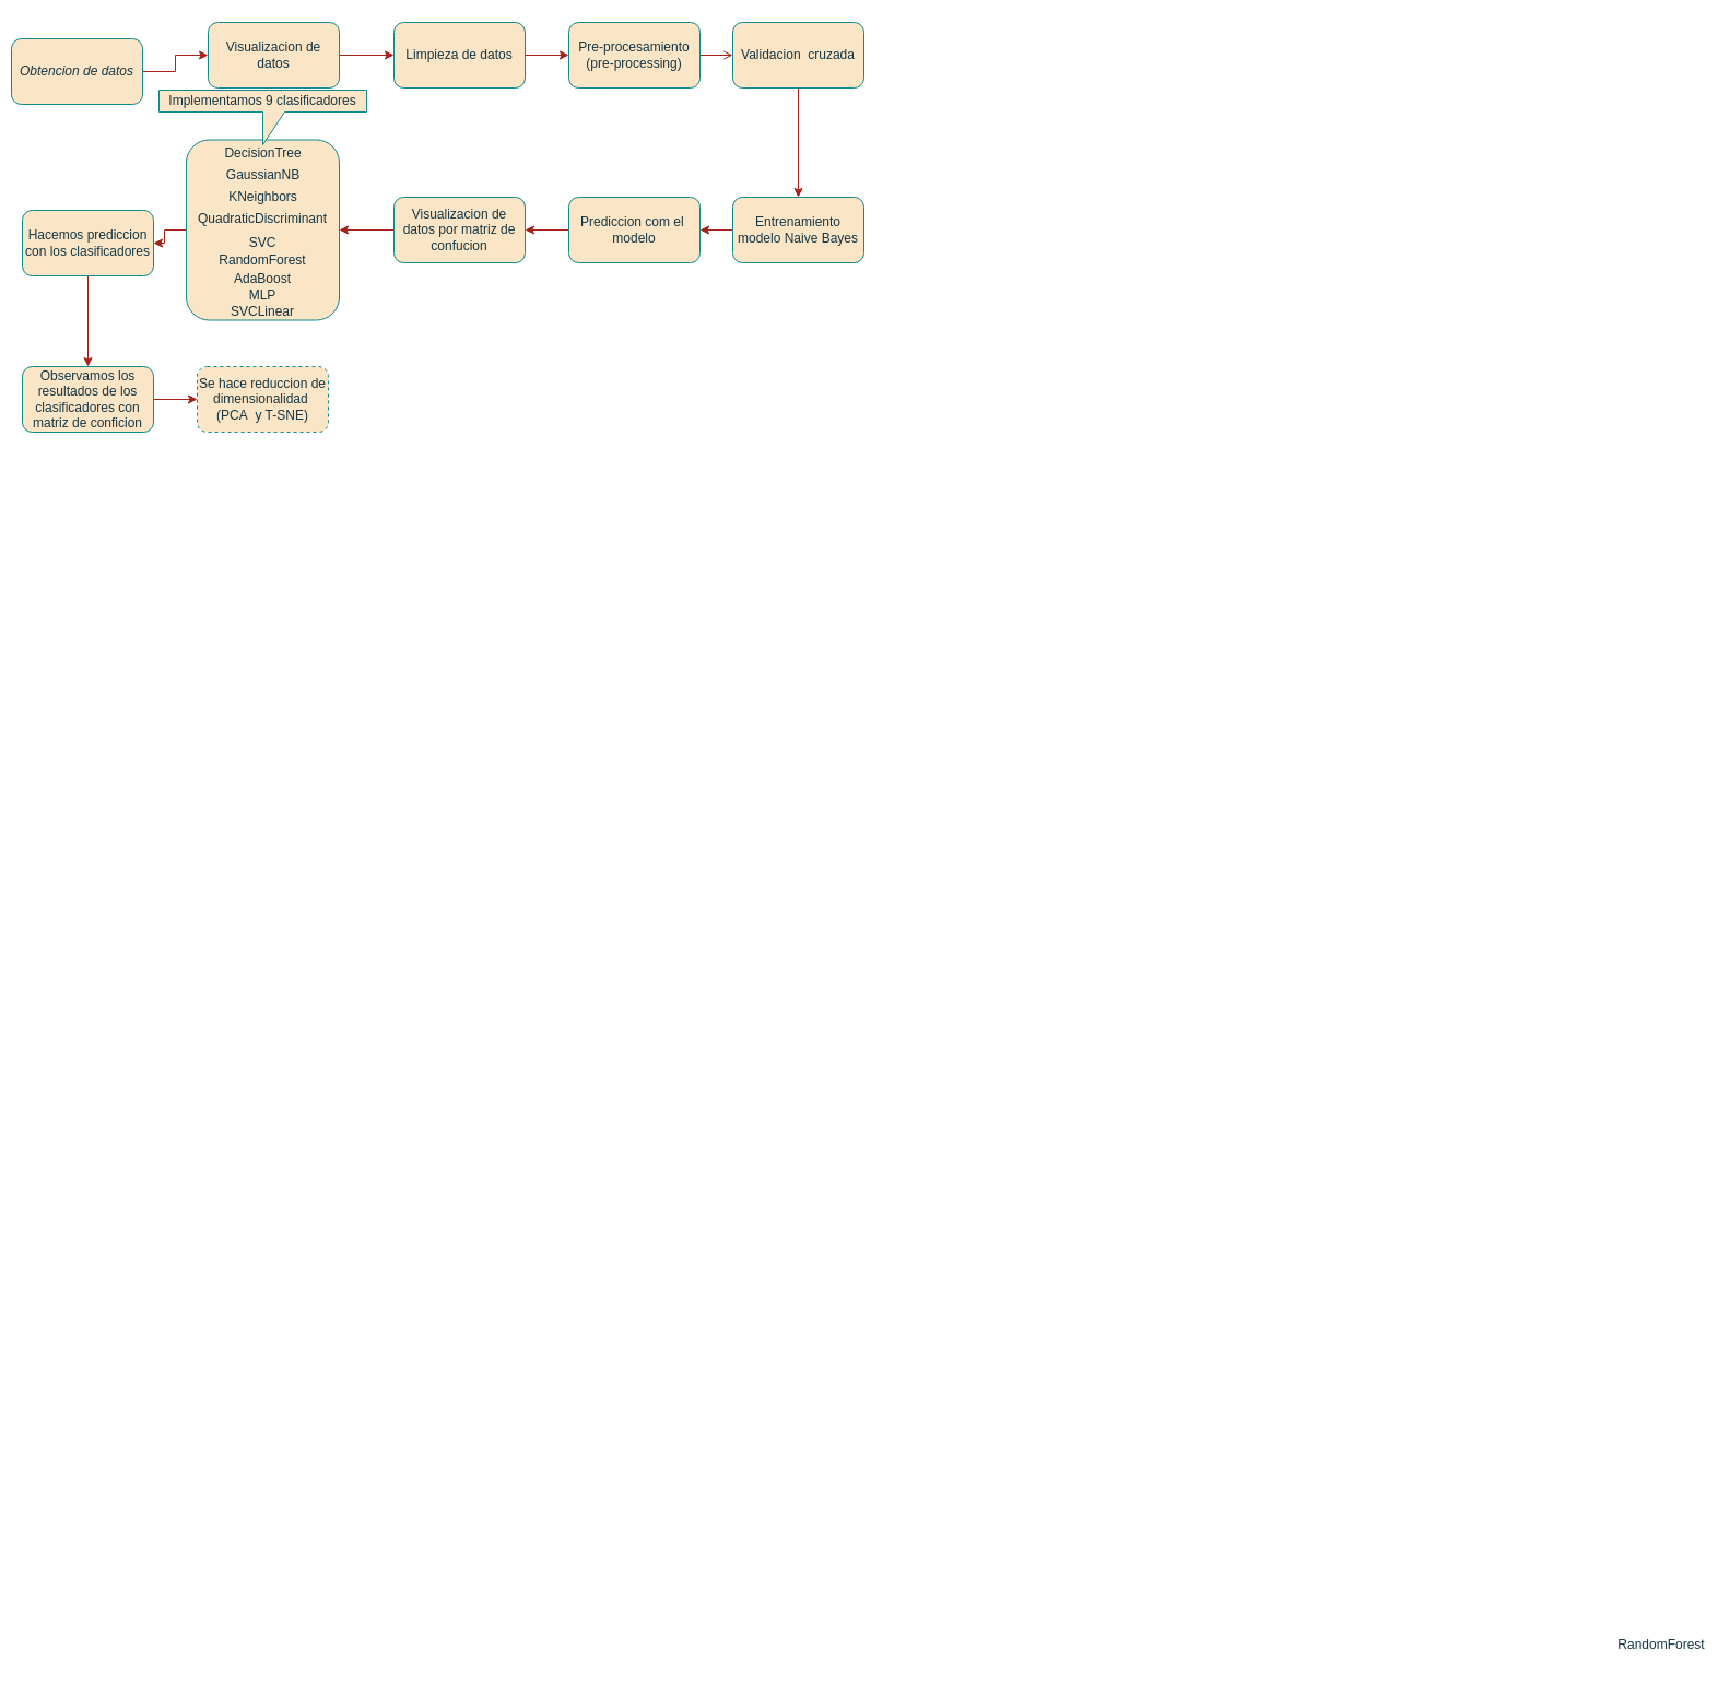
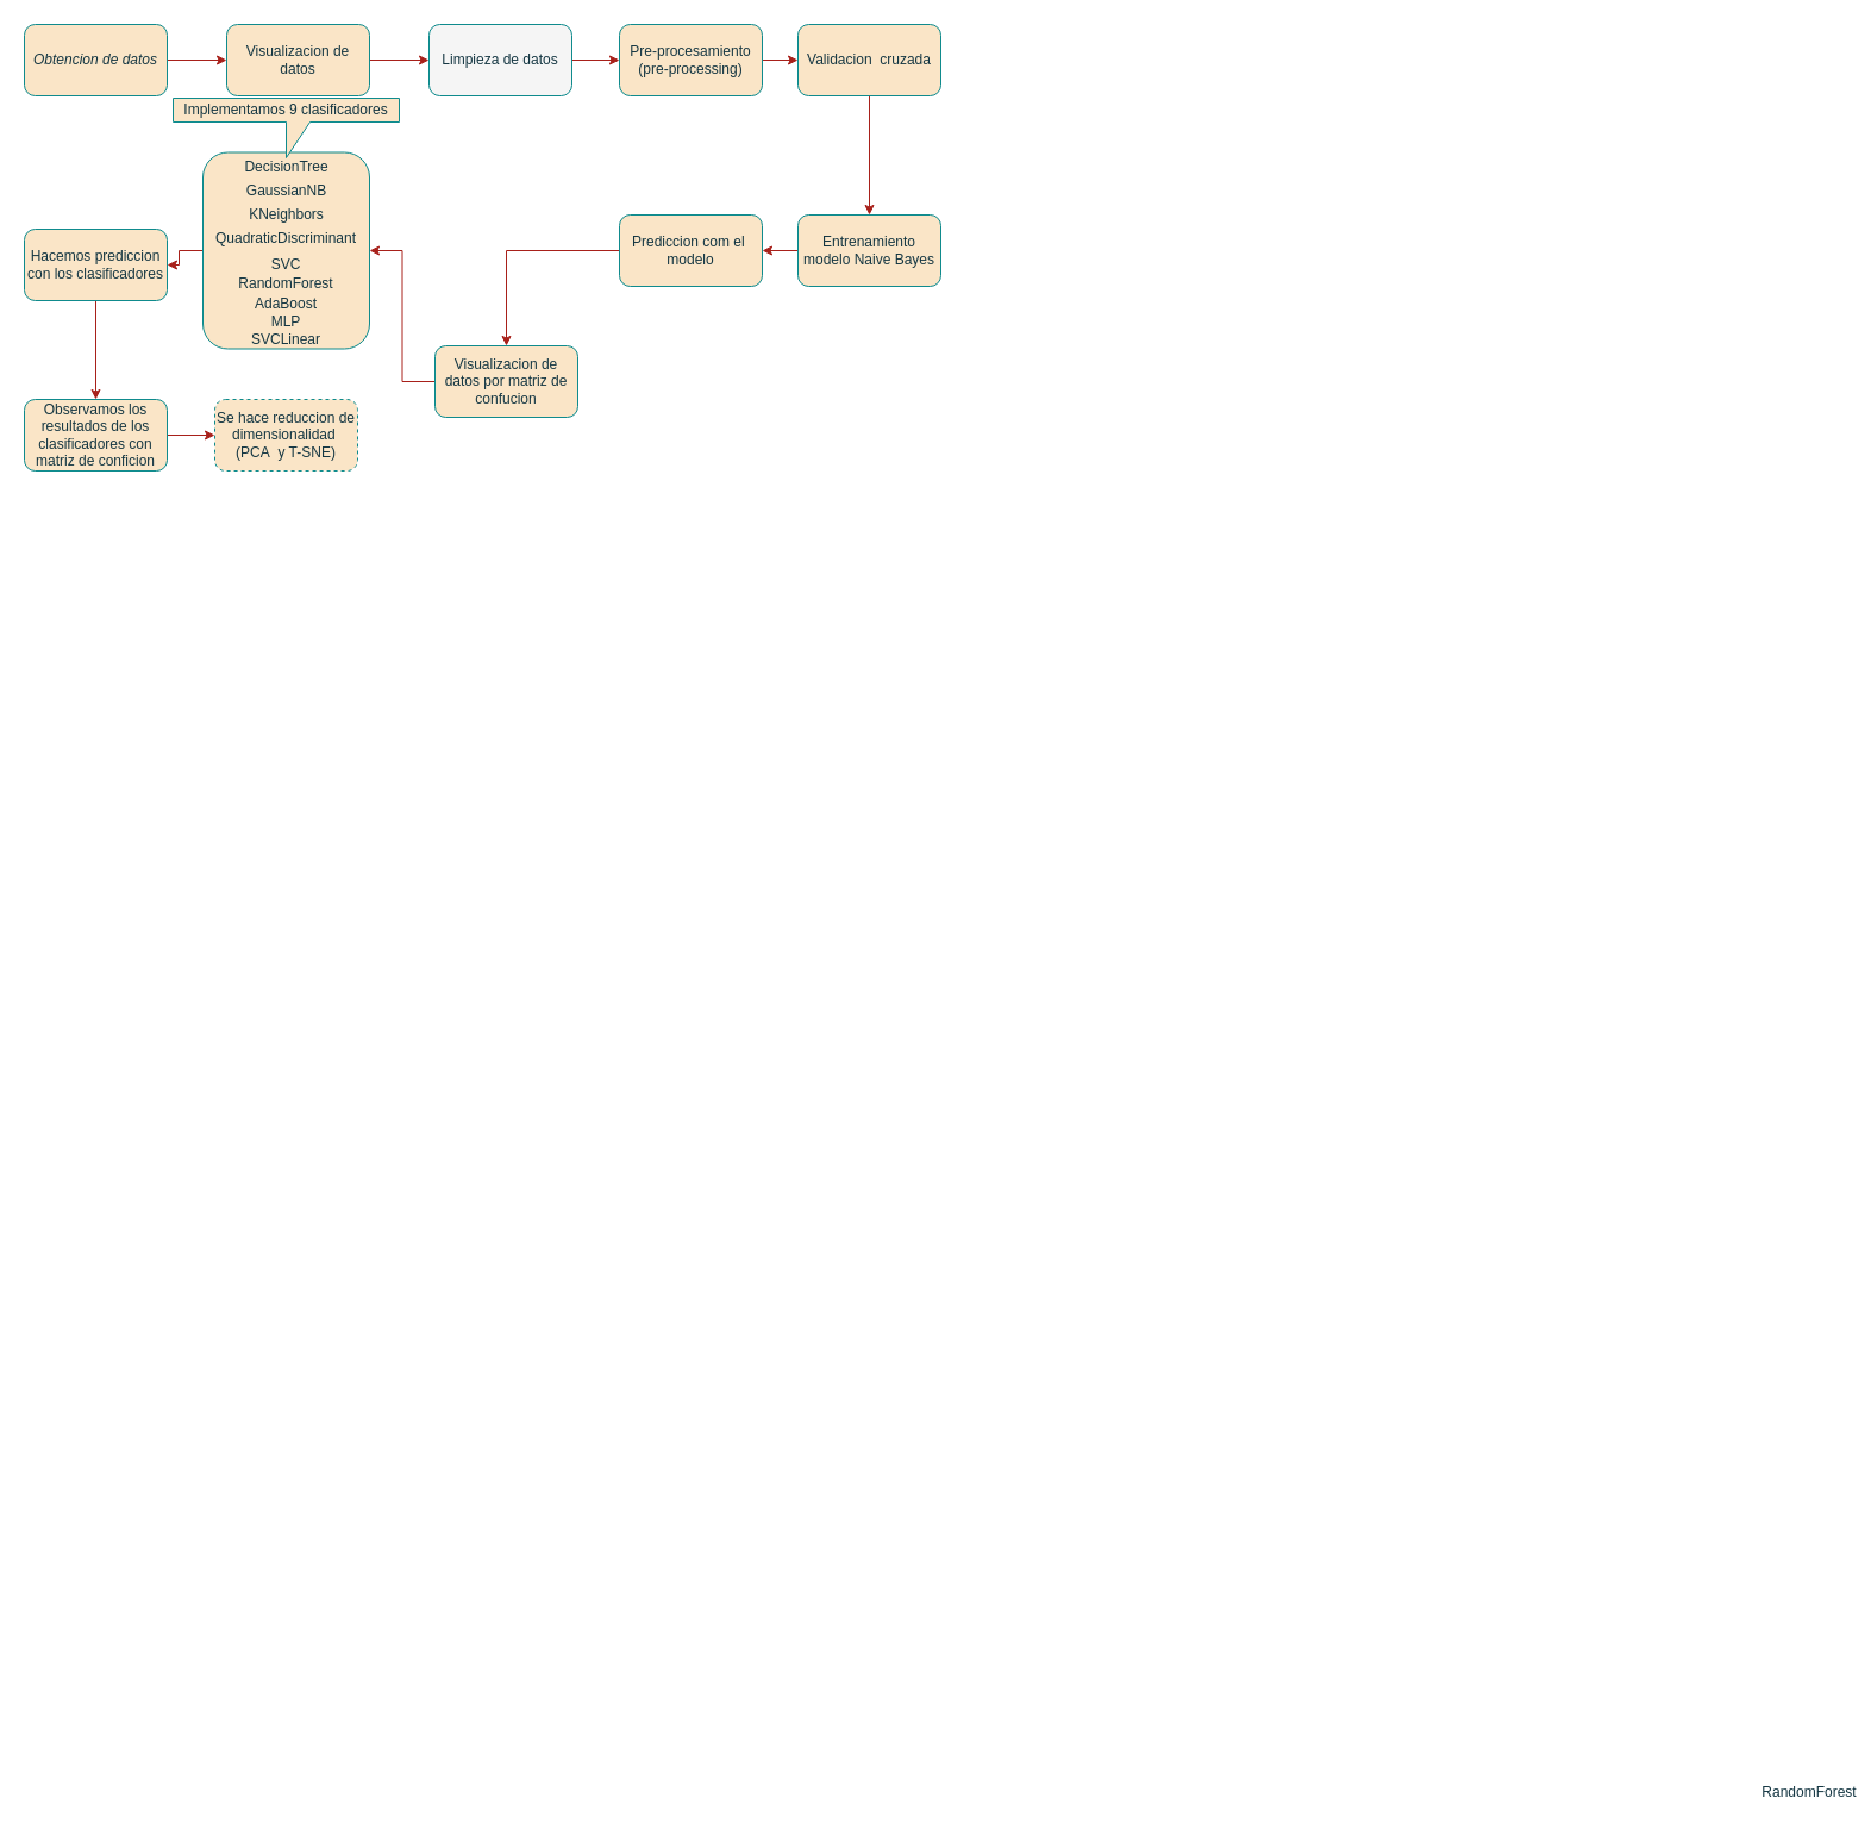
- <mxCell id="7" value="Limpieza de datos" style="rounded=1;whiteSpace=wrap;html=1;fillColor=#FAE5C7;strokeColor=#0F8B8D;labelBackgroundColor=none;fontColor=#143642;" vertex="1" parent="1"><mxGeometry x="360" y="20" width="120" height="60" as="geometry" /></mxCell>
+ <mxCell id="7" value="Limpieza de datos" style="rounded=1;whiteSpace=wrap;html=1;fillColor=#f5f5f5;strokeColor=#0F8B8D;labelBackgroundColor=none;fontColor=#143642;" vertex="1" parent="1"><mxGeometry x="360" y="20" width="120" height="60" as="geometry" /></mxCell>
- <mxCell id="8" value="" style="edgeStyle=orthogonalEdgeStyle;rounded=0;orthogonalLoop=1;jettySize=auto;html=1;strokeColor=#A8201A;labelBackgroundColor=none;fontColor=default;endArrow=open;" edge="1" parent="1" source="9" target="11"><mxGeometry relative="1" as="geometry" /></mxCell>
+ <mxCell id="8" value="" style="edgeStyle=orthogonalEdgeStyle;rounded=0;orthogonalLoop=1;jettySize=auto;html=1;strokeColor=#A8201A;labelBackgroundColor=none;fontColor=default;" edge="1" parent="1" source="9" target="11"><mxGeometry relative="1" as="geometry" /></mxCell>
- <mxCell id="3" value="&lt;i style=&quot;&quot;&gt;Obtencion de datos&lt;/i&gt;" style="rounded=1;whiteSpace=wrap;html=1;glass=0;fillColor=#FAE5C7;strokeColor=#0F8B8D;labelBackgroundColor=none;fontColor=#143642;" vertex="1" parent="1"><mxGeometry x="10" y="35" width="120" height="60" as="geometry" /></mxCell>
+ <mxCell id="3" value="&lt;i style=&quot;&quot;&gt;Obtencion de datos&lt;/i&gt;" style="rounded=1;whiteSpace=wrap;html=1;glass=0;fillColor=#FAE5C7;strokeColor=#0F8B8D;labelBackgroundColor=none;fontColor=#143642;" vertex="1" parent="1"><mxGeometry x="20" y="20" width="120" height="60" as="geometry" /></mxCell>
- <mxCell id="17" value="Visualizacion de datos por matriz de confucion" style="rounded=1;whiteSpace=wrap;html=1;fillColor=#FAE5C7;strokeColor=#0F8B8D;labelBackgroundColor=none;fontColor=#143642;" vertex="1" parent="1"><mxGeometry x="360" y="180" width="120" height="60" as="geometry" /></mxCell>
+ <mxCell id="17" value="Visualizacion de datos por matriz de confucion" style="rounded=1;whiteSpace=wrap;html=1;fillColor=#FAE5C7;strokeColor=#0F8B8D;labelBackgroundColor=none;fontColor=#143642;" vertex="1" parent="1"><mxGeometry x="365" y="290" width="120" height="60" as="geometry" /></mxCell>
